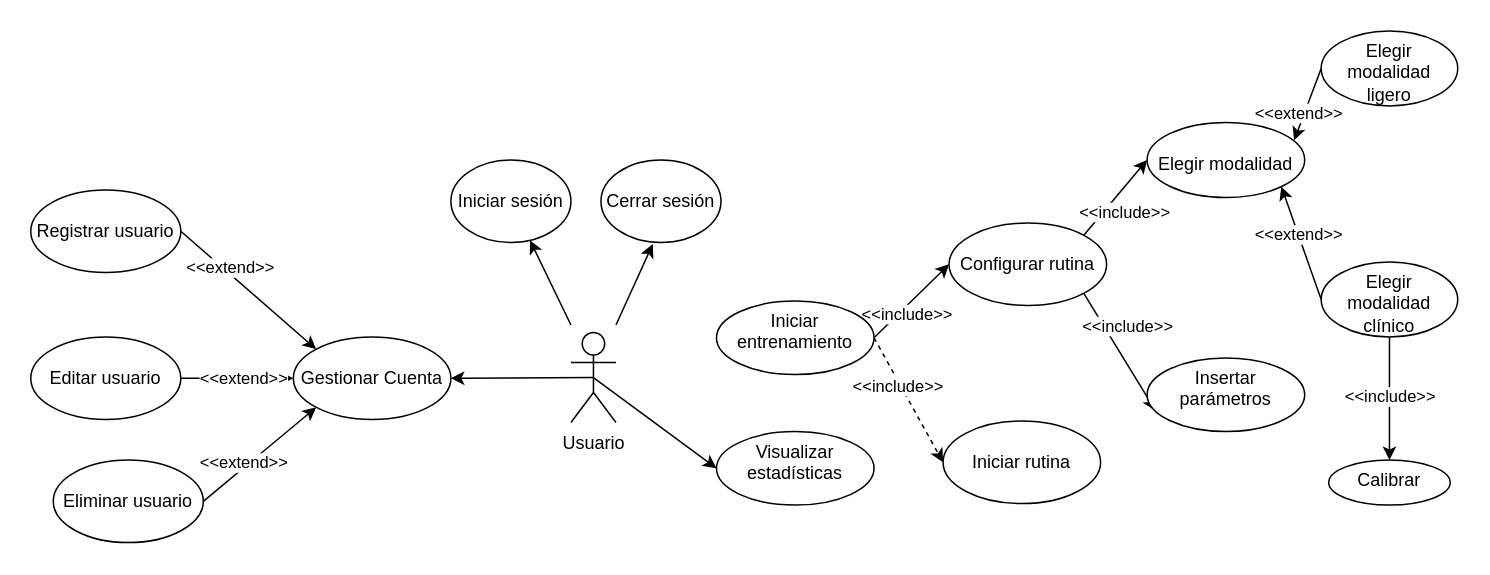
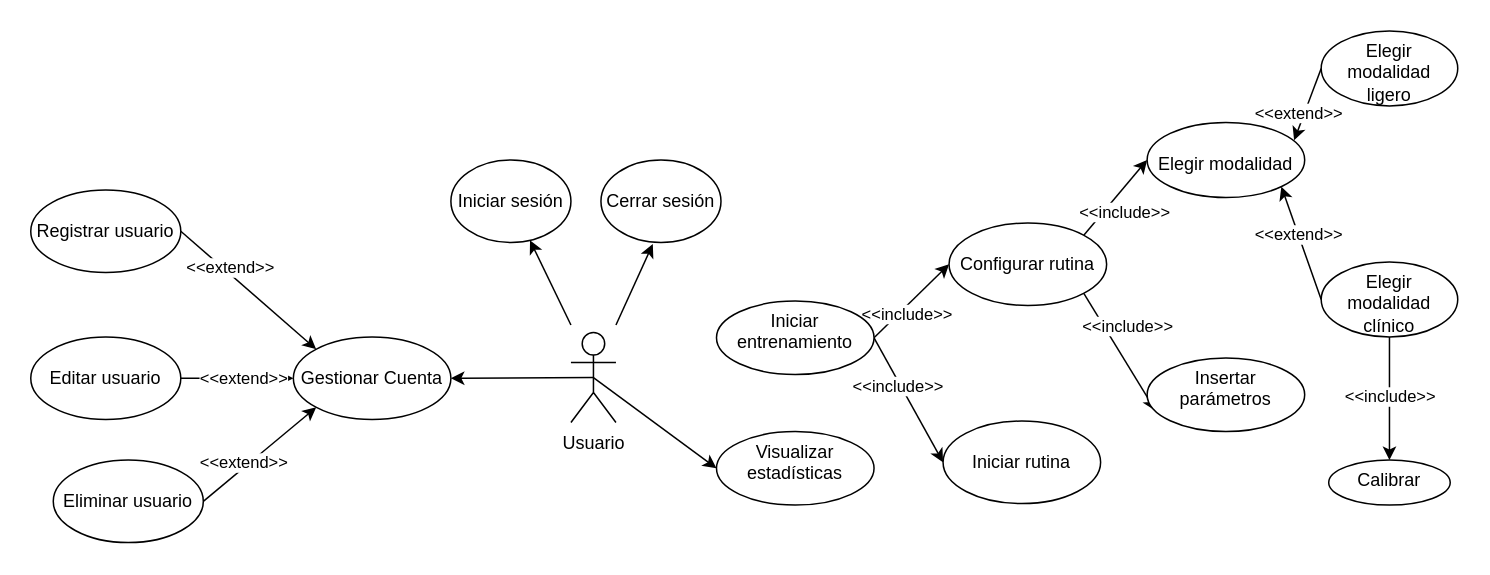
- <mxCell id="29" style="edgeStyle=none;html=1;exitX=1;exitY=0.5;exitDx=0;exitDy=0;entryX=0;entryY=0.5;entryDx=0;entryDy=0;dashed=1;" parent="1" source="31" target="32" edge="1"><mxGeometry relative="1" as="geometry" /></mxCell>
+ <mxCell id="29" style="edgeStyle=none;html=1;exitX=1;exitY=0.5;exitDx=0;exitDy=0;entryX=0;entryY=0.5;entryDx=0;entryDy=0;" parent="1" source="31" target="32" edge="1"><mxGeometry relative="1" as="geometry" /></mxCell>
